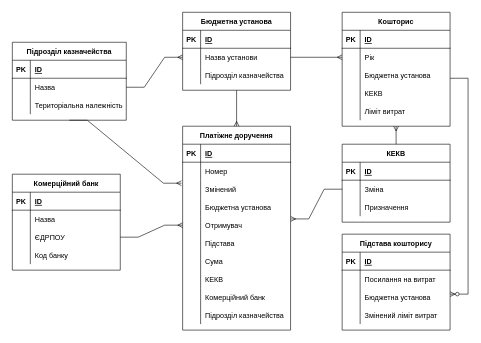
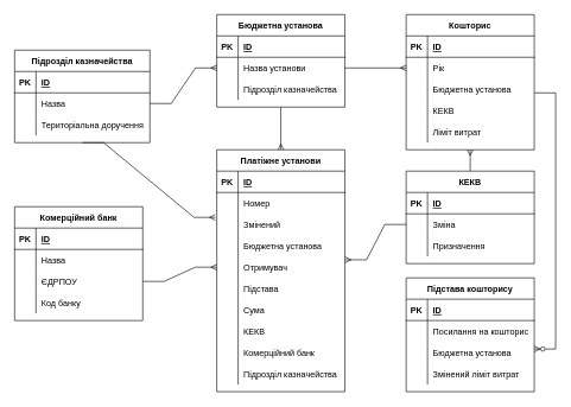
- <mxCell id="60" value="Територіальна належність" style="shape=partialRectangle;connectable=0;fillColor=none;top=0;left=0;bottom=0;right=0;align=left;spacingLeft=6;overflow=hidden;" parent="58" vertex="1"><mxGeometry x="30" width="160" height="30" as="geometry"><mxRectangle width="160" height="30" as="alternateBounds" /></mxGeometry></mxCell>
+ <mxCell id="60" value="Територіальна доручення" style="shape=partialRectangle;connectable=0;fillColor=none;top=0;left=0;bottom=0;right=0;align=left;spacingLeft=6;overflow=hidden;" parent="58" vertex="1"><mxGeometry x="30" width="160" height="30" as="geometry"><mxRectangle width="160" height="30" as="alternateBounds" /></mxGeometry></mxCell>
- <mxCell id="61" value="Платіжне доручення" style="shape=table;startSize=30;container=1;collapsible=1;childLayout=tableLayout;fixedRows=1;rowLines=0;fontStyle=1;align=center;resizeLast=1;" parent="1" vertex="1"><mxGeometry x="304" y="210" width="180" height="340" as="geometry" /></mxCell>
+ <mxCell id="61" value="Платіжне установи" style="shape=table;startSize=30;container=1;collapsible=1;childLayout=tableLayout;fixedRows=1;rowLines=0;fontStyle=1;align=center;resizeLast=1;" parent="1" vertex="1"><mxGeometry x="304" y="210" width="180" height="340" as="geometry" /></mxCell>
- <mxCell id="105" value="Посилання на витрат" style="shape=partialRectangle;connectable=0;fillColor=none;top=0;left=0;bottom=0;right=0;align=left;spacingLeft=6;overflow=hidden;" parent="103" vertex="1"><mxGeometry x="30" width="150" height="30" as="geometry"><mxRectangle width="150" height="30" as="alternateBounds" /></mxGeometry></mxCell>
+ <mxCell id="105" value="Посилання на кошторис" style="shape=partialRectangle;connectable=0;fillColor=none;top=0;left=0;bottom=0;right=0;align=left;spacingLeft=6;overflow=hidden;" parent="103" vertex="1"><mxGeometry x="30" width="150" height="30" as="geometry"><mxRectangle width="150" height="30" as="alternateBounds" /></mxGeometry></mxCell>
